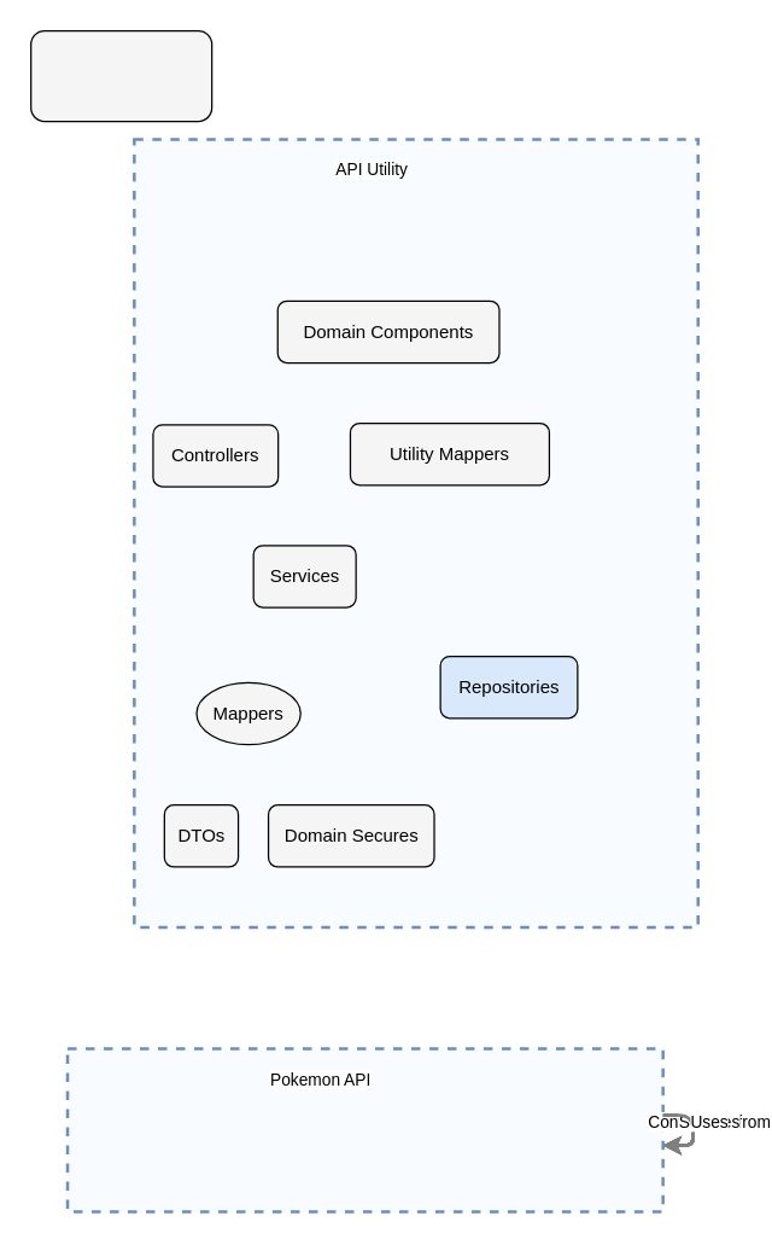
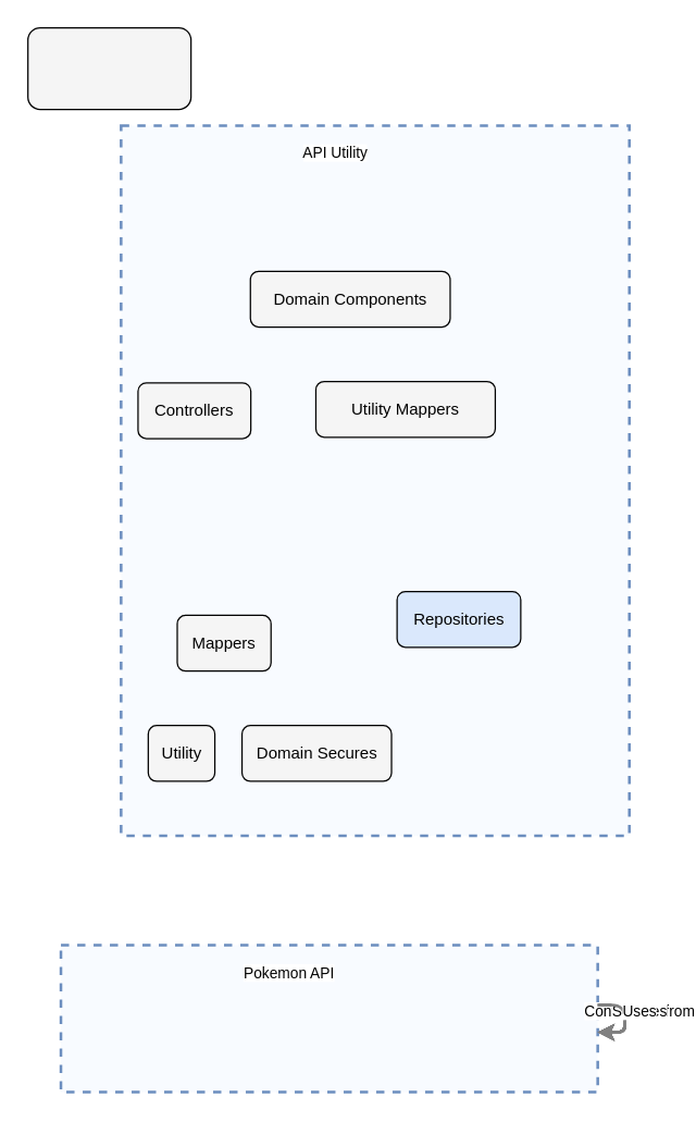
- <mxCell id="8" value="Services" style="rounded=1;whiteSpace=wrap;html=1;fillColor=#f5f5f5" vertex="1" parent="2"><mxGeometry x="79.083" y="269" width="68" height="41" as="geometry" /></mxCell>
- <mxCell id="11" value="Mappers" style="ellipse;whiteSpace=wrap;html=1;fillColor=#f5f5f5;" vertex="1" parent="2"><mxGeometry x="41.333" y="360" width="69" height="41" as="geometry" /></mxCell>
+ <mxCell id="11" value="Mappers" style="rounded=1;whiteSpace=wrap;html=1;fillColor=#f5f5f5" vertex="1" parent="2"><mxGeometry x="41.333" y="360" width="69" height="41" as="geometry" /></mxCell>
- <mxCell id="13" value="DTOs" style="rounded=1;whiteSpace=wrap;html=1;fillColor=#f5f5f5" vertex="1" parent="2"><mxGeometry x="20.0" y="441" width="49" height="41" as="geometry" /></mxCell>
+ <mxCell id="13" value="Utility" style="rounded=1;whiteSpace=wrap;html=1;fillColor=#f5f5f5" vertex="1" parent="2"><mxGeometry x="20.0" y="441" width="49" height="41" as="geometry" /></mxCell>
